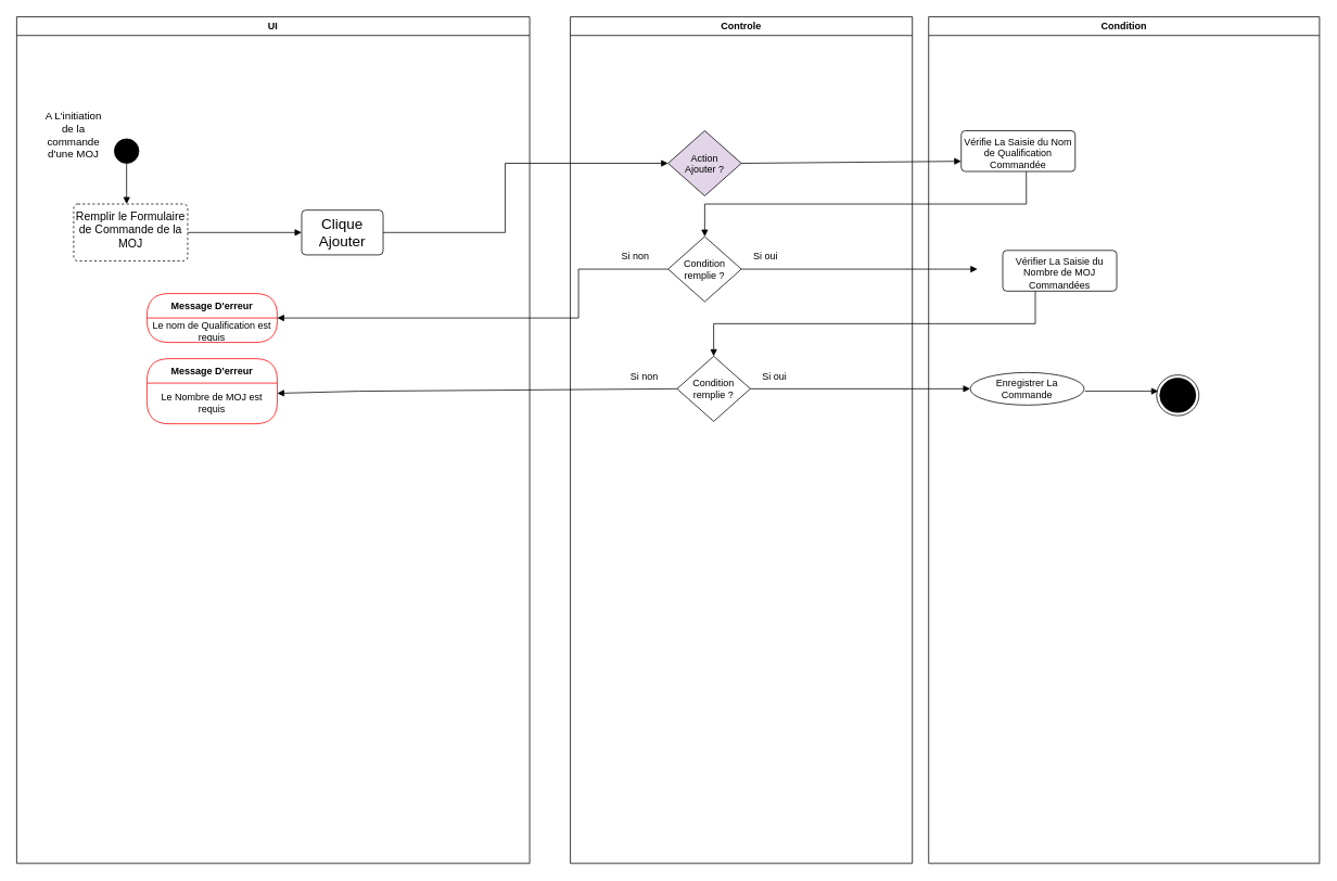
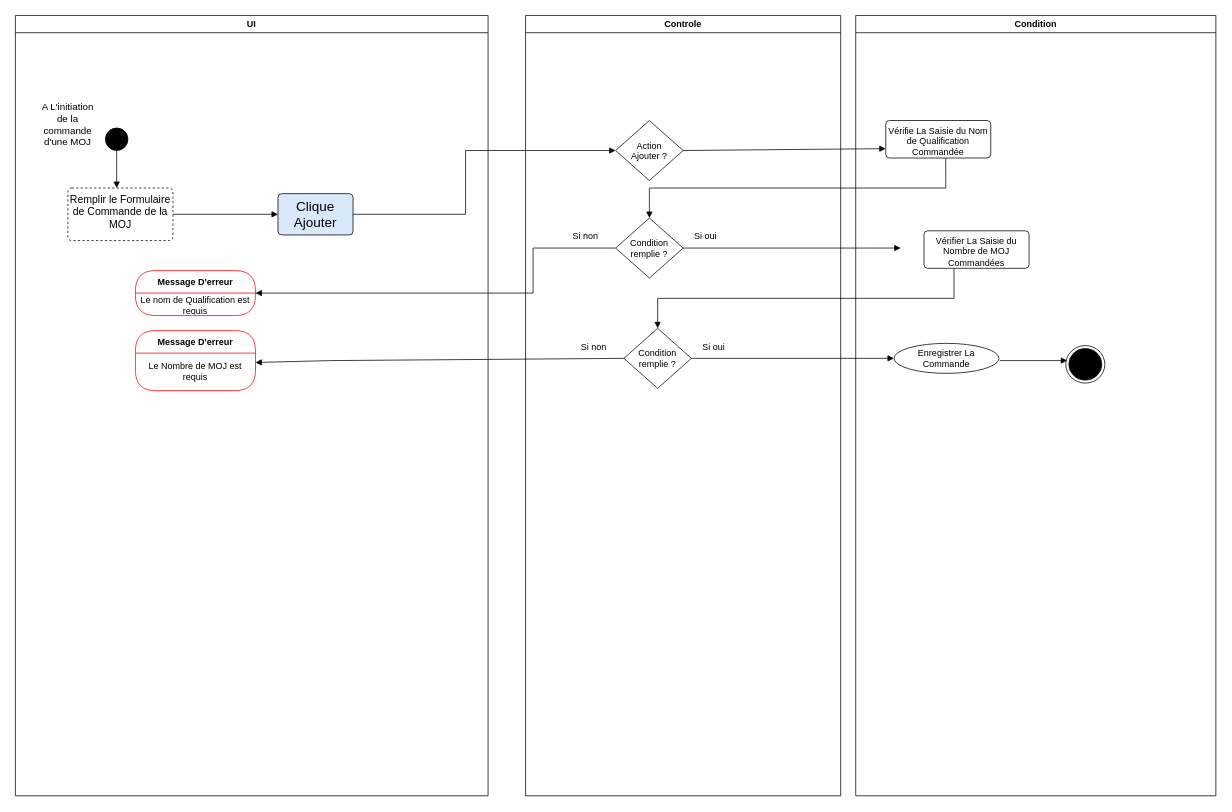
- <mxCell id="15" value="Action&#10;Ajouter ?" style="rhombus;fillColor=#e1d5e7;" vertex="1" parent="4"><mxGeometry x="-320" y="140" width="90" height="80" as="geometry" /></mxCell>
+ <mxCell id="15" value="Action&#10;Ajouter ?" style="rhombus;" vertex="1" parent="4"><mxGeometry x="-320" y="140" width="90" height="80" as="geometry" /></mxCell>
- <mxCell id="13" value="&lt;div&gt;&lt;span style=&quot;font-size: 18px;&quot;&gt;Clique&lt;/span&gt;&lt;/div&gt;&lt;font style=&quot;font-size: 18px;&quot;&gt;Ajouter&lt;/font&gt;" style="html=1;align=center;verticalAlign=top;rounded=1;absoluteArcSize=1;arcSize=10;dashed=0;whiteSpace=wrap;" vertex="1" parent="4"><mxGeometry x="-770" y="237.5" width="100" height="55" as="geometry" /></mxCell>
+ <mxCell id="13" value="&lt;div&gt;&lt;span style=&quot;font-size: 18px;&quot;&gt;Clique&lt;/span&gt;&lt;/div&gt;&lt;font style=&quot;font-size: 18px;&quot;&gt;Ajouter&lt;/font&gt;" style="html=1;align=center;verticalAlign=top;rounded=1;absoluteArcSize=1;arcSize=10;dashed=0;whiteSpace=wrap;fillColor=#dae8fc;" vertex="1" parent="4"><mxGeometry x="-770" y="237.5" width="100" height="55" as="geometry" /></mxCell>
